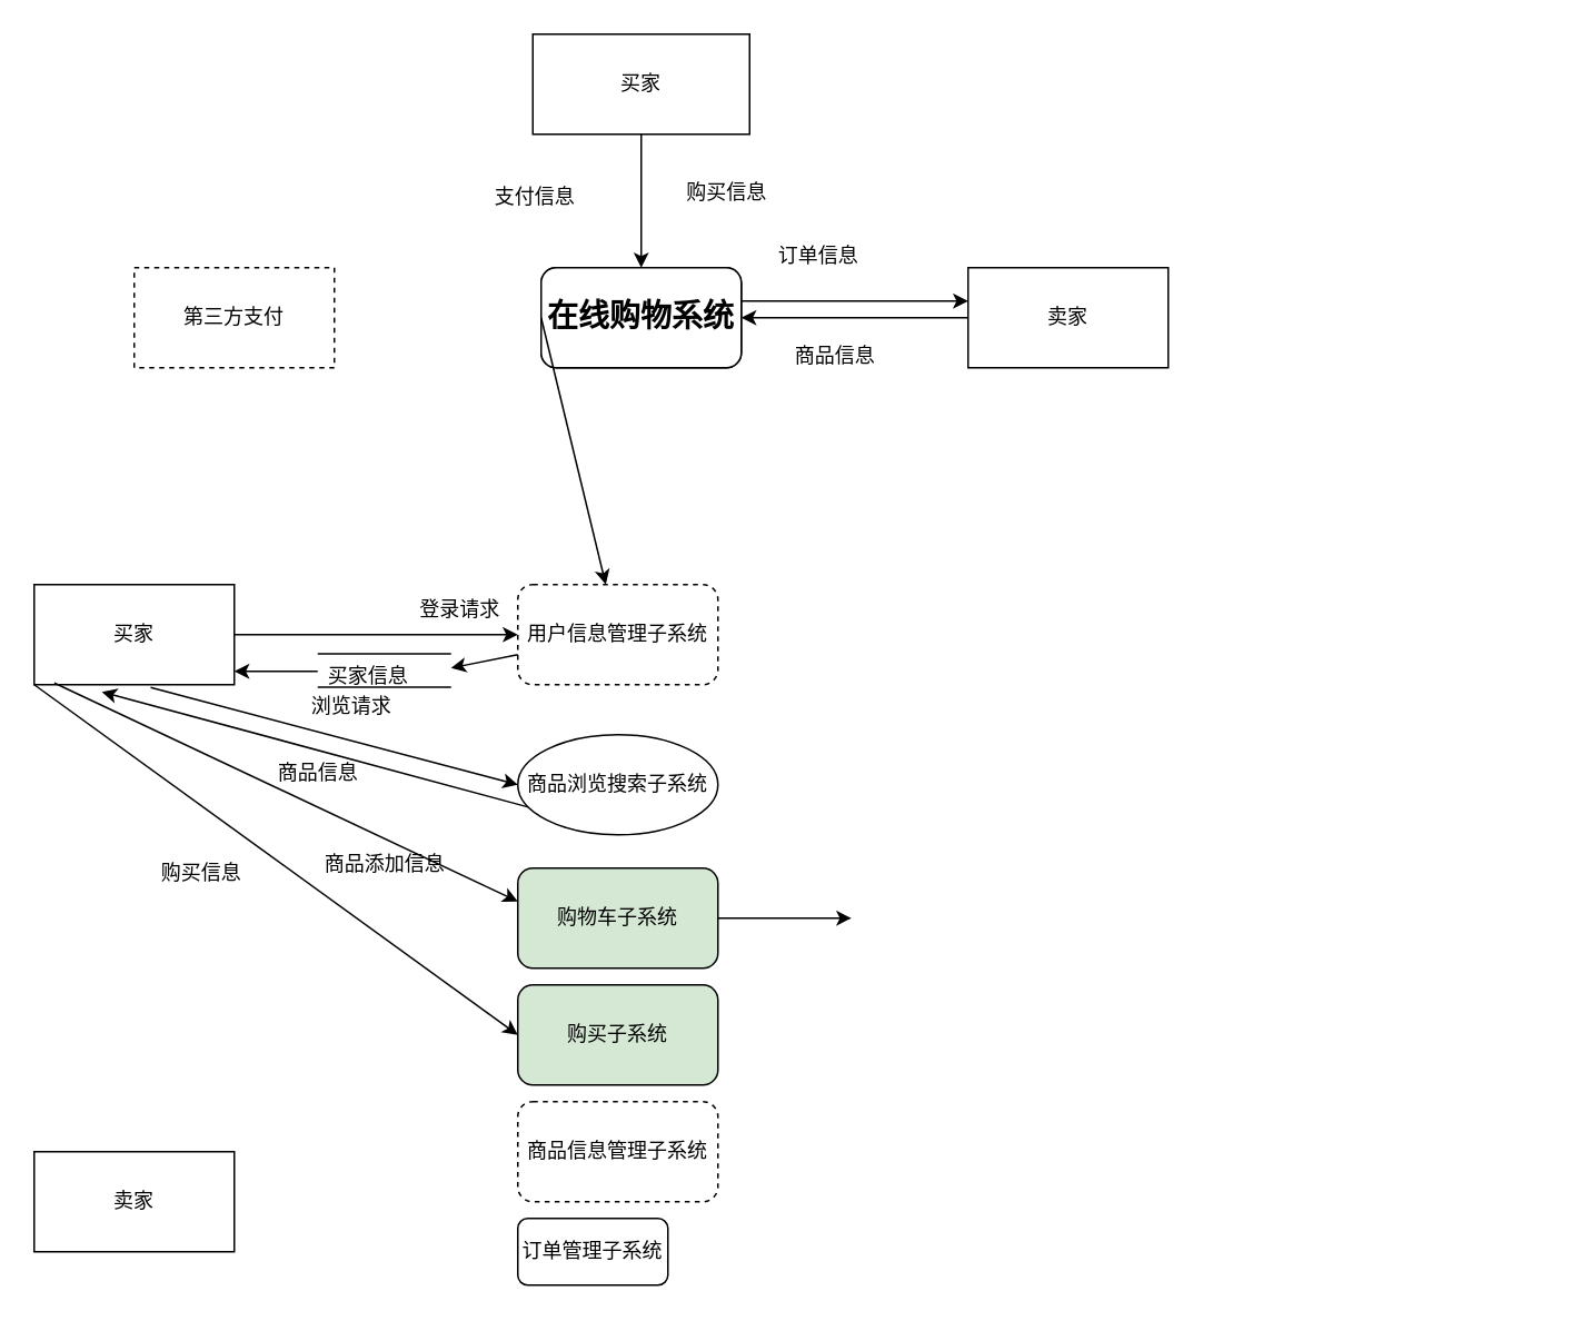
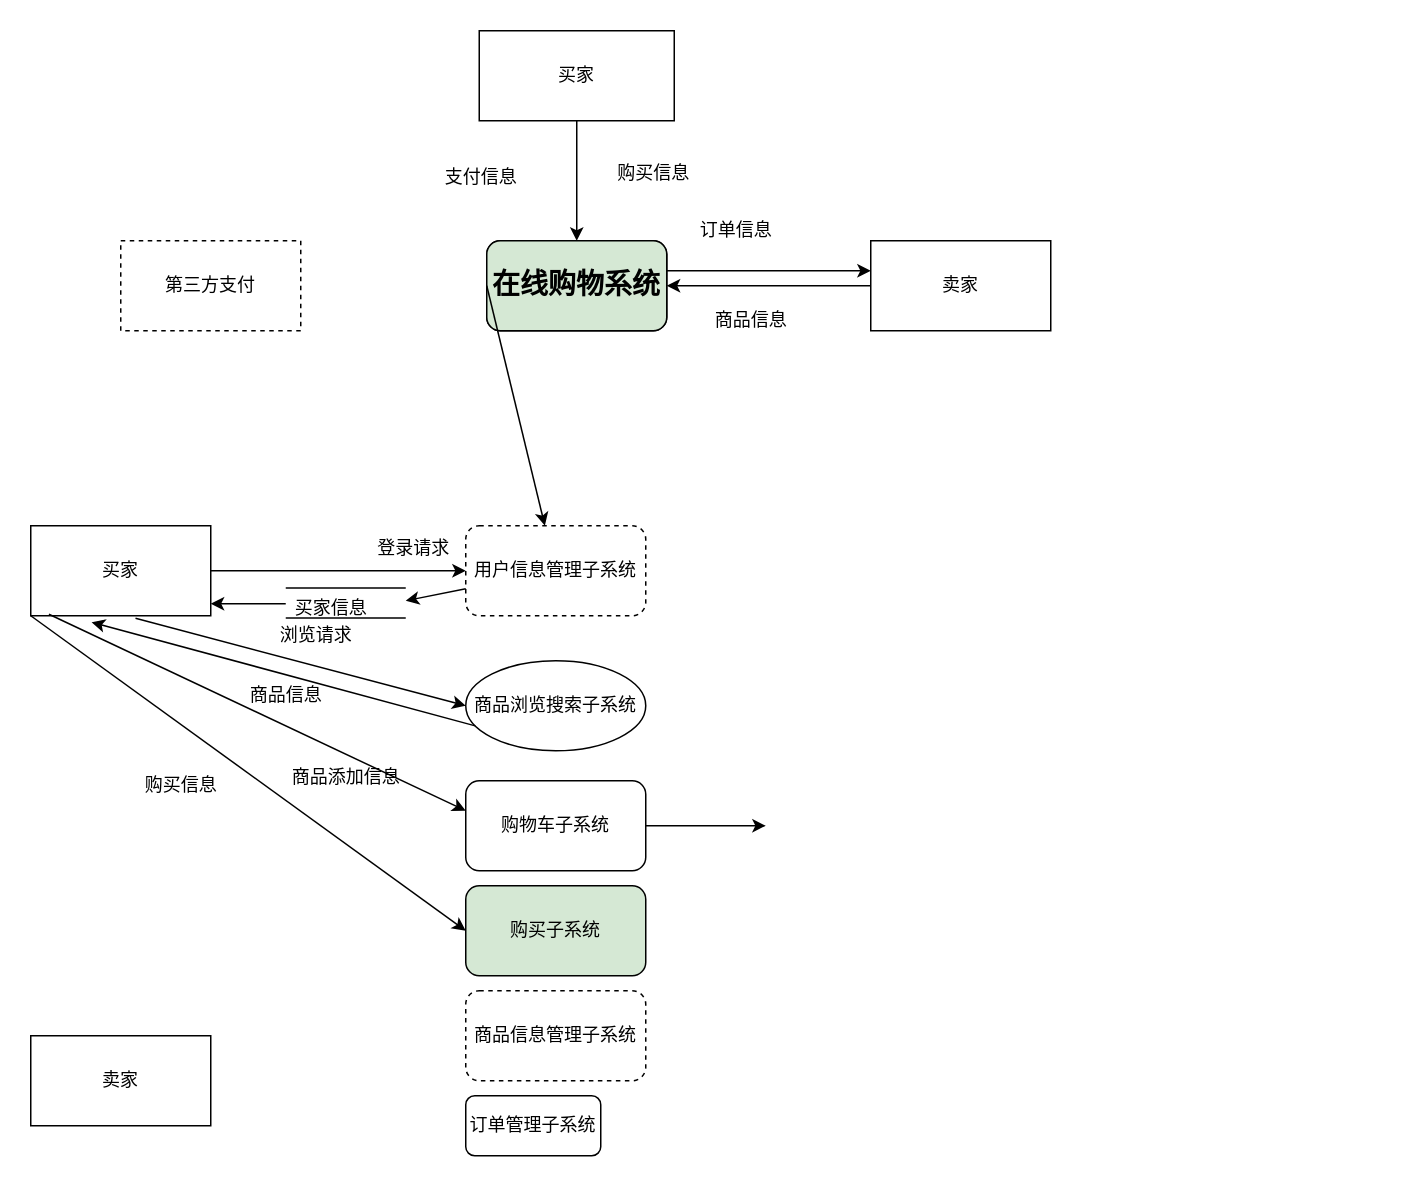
- <mxCell id="8" value="&lt;b&gt;&lt;span style=&quot;font-size:14.0pt;font-family:宋体;&lt;br/&gt;mso-ascii-font-family:Calibri;mso-ascii-theme-font:minor-latin;mso-fareast-theme-font:&lt;br/&gt;minor-fareast;mso-hansi-font-family:Calibri;mso-hansi-theme-font:minor-latin;&lt;br/&gt;mso-bidi-font-family:&amp;quot;Times New Roman&amp;quot;;mso-bidi-theme-font:minor-bidi;&lt;br/&gt;mso-font-kerning:1.0pt;mso-ansi-language:EN-US;mso-fareast-language:ZH-CN;&lt;br/&gt;mso-bidi-language:AR-SA&quot;&gt;在线购物系统&lt;/span&gt;&lt;/b&gt;" style="rounded=1;whiteSpace=wrap;html=1;" vertex="1" parent="1"><mxGeometry x="324" y="160" width="120" height="60" as="geometry" /></mxCell>
+ <mxCell id="8" value="&lt;b&gt;&lt;span style=&quot;font-size:14.0pt;font-family:宋体;&lt;br/&gt;mso-ascii-font-family:Calibri;mso-ascii-theme-font:minor-latin;mso-fareast-theme-font:&lt;br/&gt;minor-fareast;mso-hansi-font-family:Calibri;mso-hansi-theme-font:minor-latin;&lt;br/&gt;mso-bidi-font-family:&amp;quot;Times New Roman&amp;quot;;mso-bidi-theme-font:minor-bidi;&lt;br/&gt;mso-font-kerning:1.0pt;mso-ansi-language:EN-US;mso-fareast-language:ZH-CN;&lt;br/&gt;mso-bidi-language:AR-SA&quot;&gt;在线购物系统&lt;/span&gt;&lt;/b&gt;" style="rounded=1;whiteSpace=wrap;html=1;fillColor=#d5e8d4;" vertex="1" parent="1"><mxGeometry x="324" y="160" width="120" height="60" as="geometry" /></mxCell>
- <mxCell id="15" value="购物车子系统" style="rounded=1;whiteSpace=wrap;html=1;fillColor=#d5e8d4;" vertex="1" parent="1"><mxGeometry x="310" y="520" width="120" height="60" as="geometry" /></mxCell>
+ <mxCell id="15" value="购物车子系统" style="rounded=1;whiteSpace=wrap;html=1;" vertex="1" parent="1"><mxGeometry x="310" y="520" width="120" height="60" as="geometry" /></mxCell>
